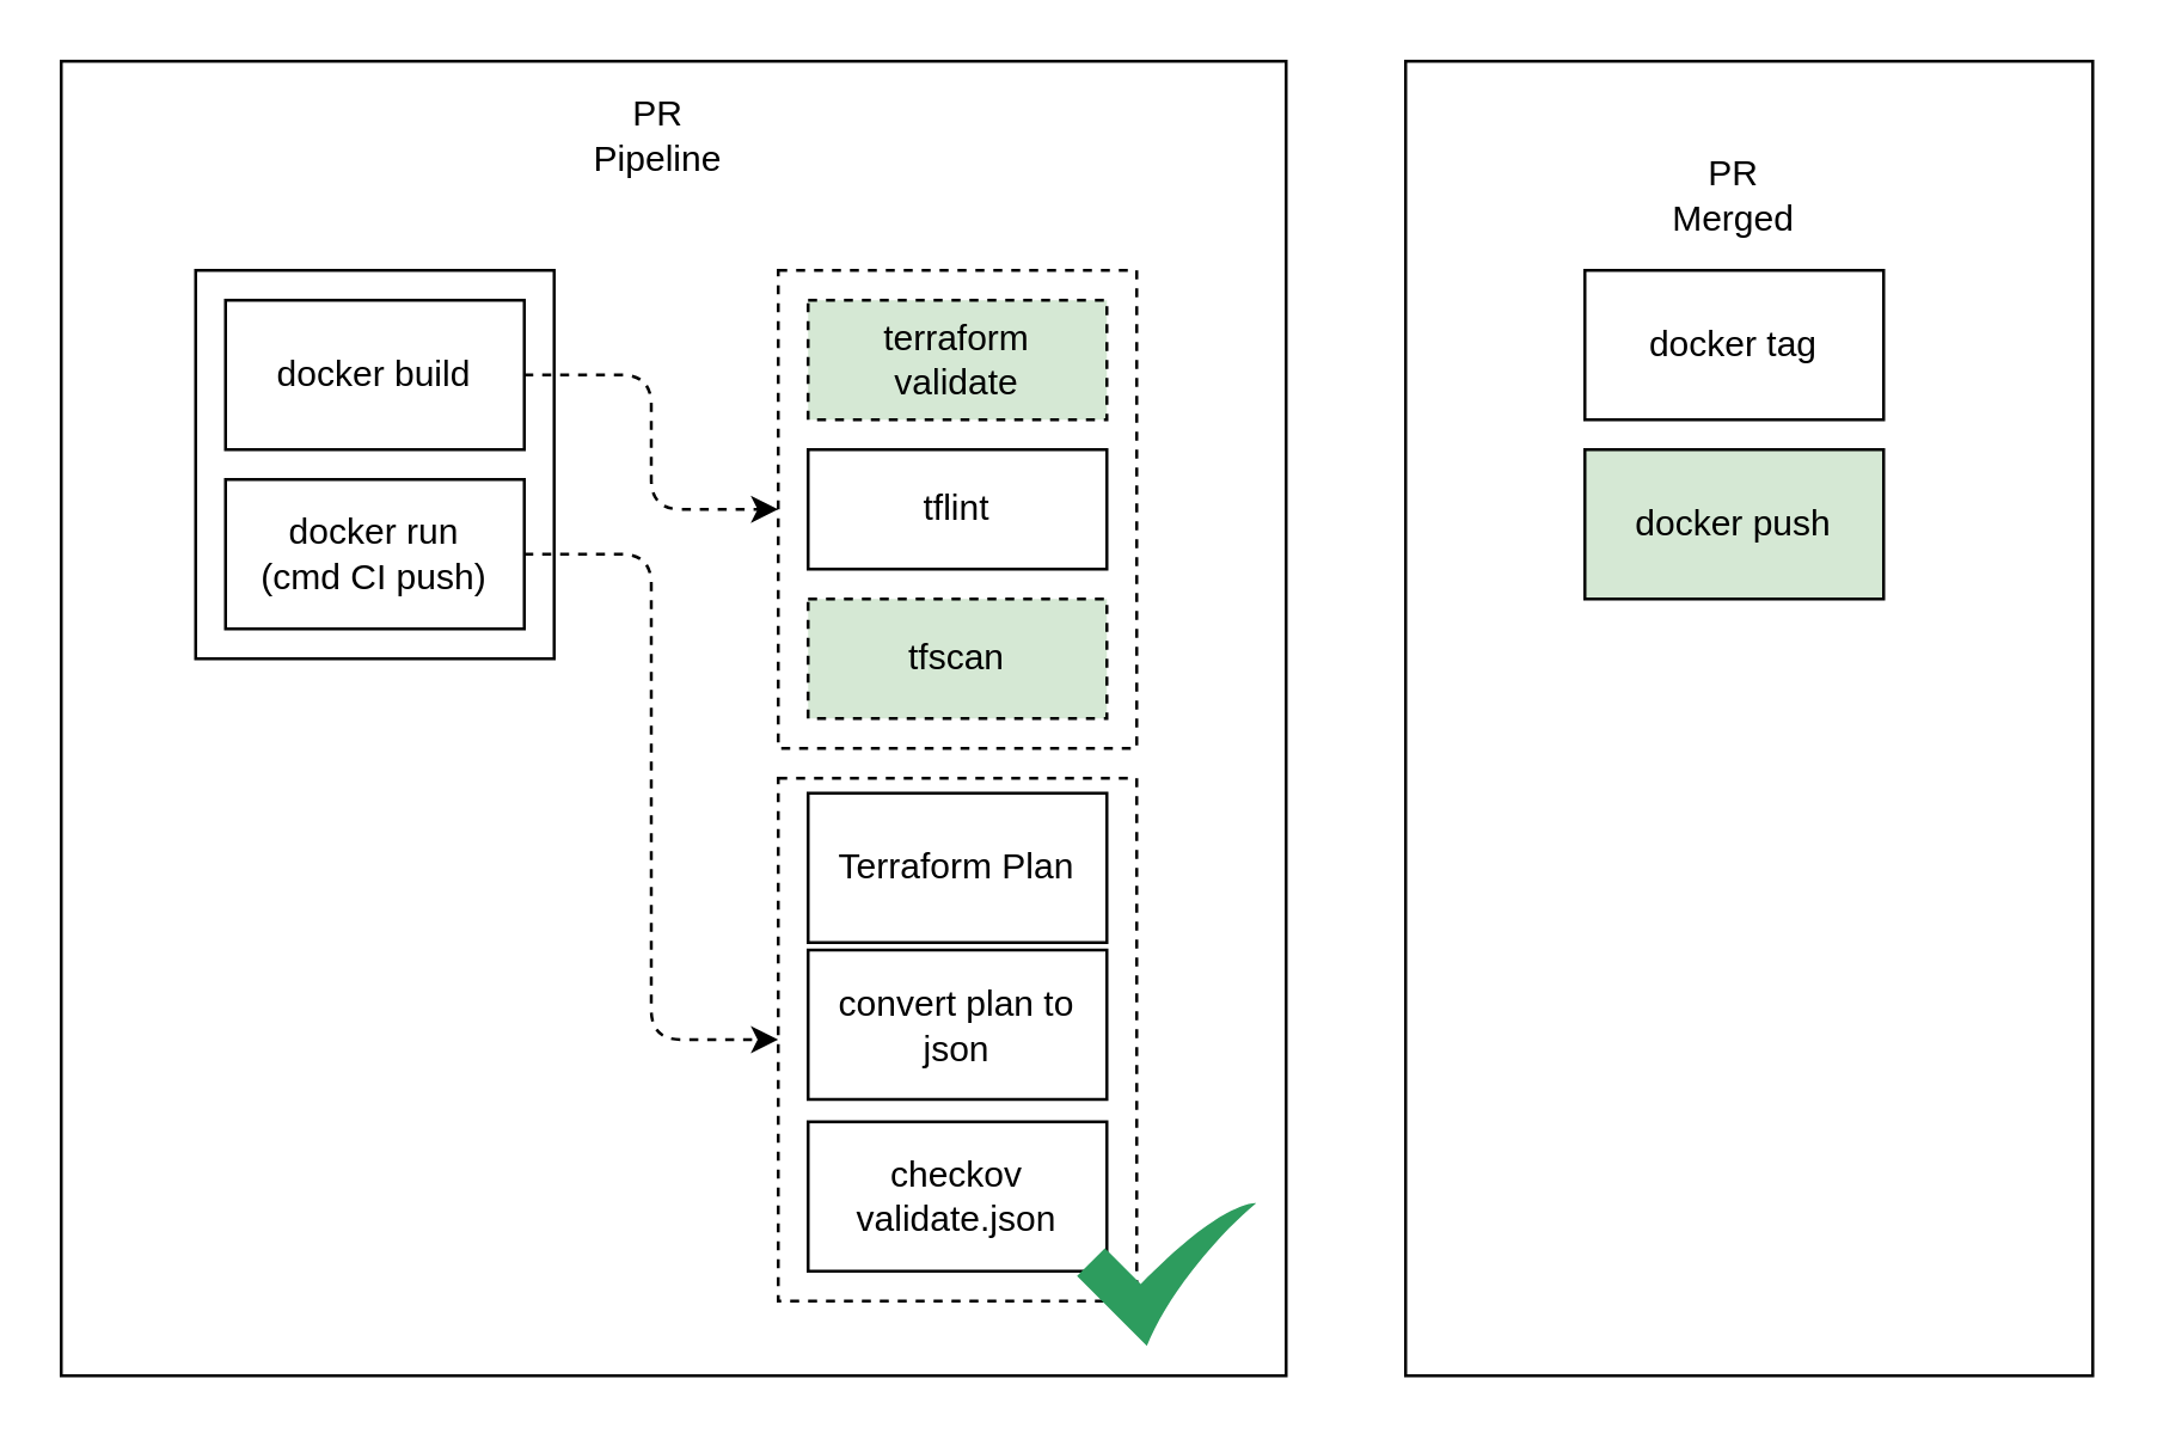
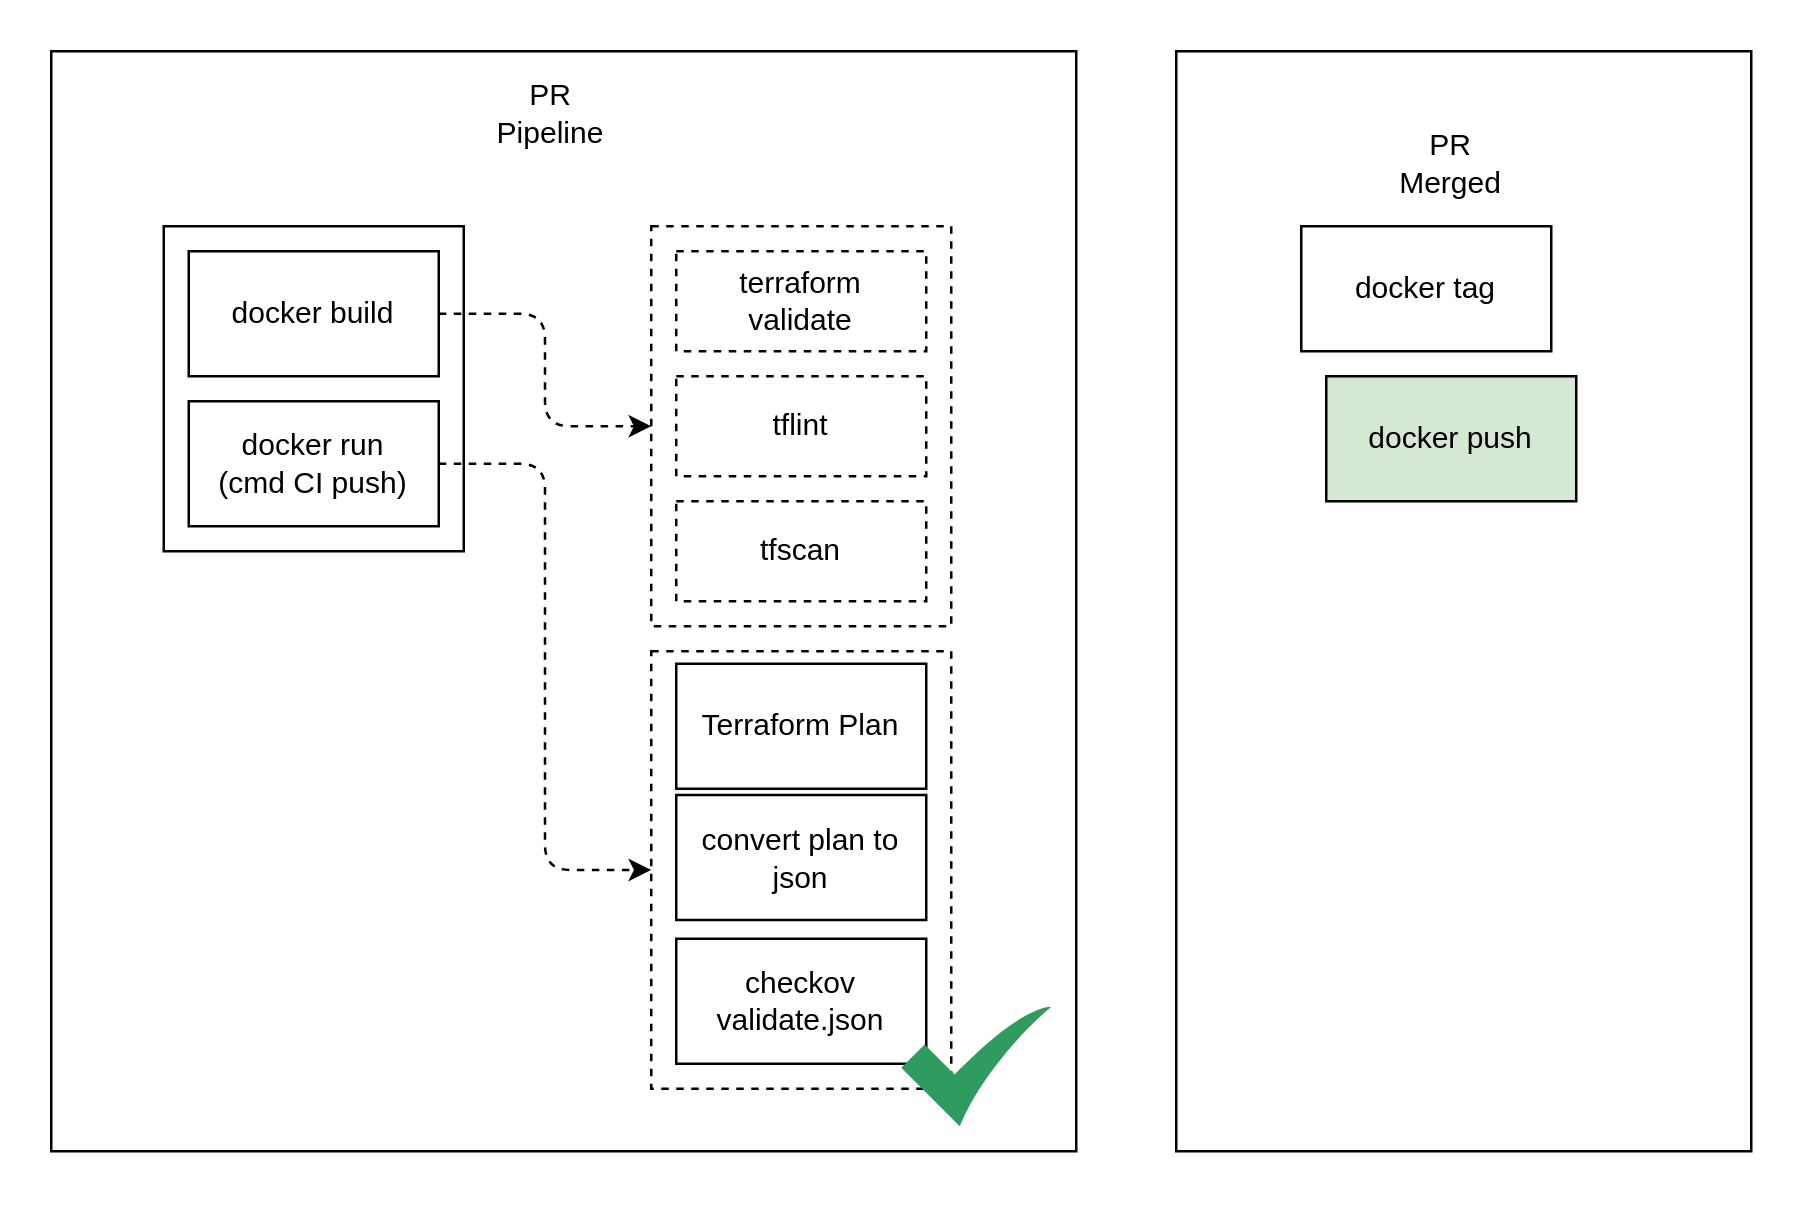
- <mxCell id="19" value="docker tag" style="rounded=0;whiteSpace=wrap;html=1;" vertex="1" parent="1"><mxGeometry x="530" y="90" width="100" height="50" as="geometry" /></mxCell>
+ <mxCell id="19" value="docker tag" style="rounded=0;whiteSpace=wrap;html=1;" vertex="1" parent="1"><mxGeometry x="520" y="90" width="100" height="50" as="geometry" /></mxCell>
- <mxCell id="13" value="terraform&lt;br&gt;validate" style="rounded=0;whiteSpace=wrap;html=1;dashed=1;fillColor=#d5e8d4;" parent="1" vertex="1"><mxGeometry x="270" y="100" width="100" height="40" as="geometry" /></mxCell>
+ <mxCell id="13" value="terraform&lt;br&gt;validate" style="rounded=0;whiteSpace=wrap;html=1;dashed=1;" parent="1" vertex="1"><mxGeometry x="270" y="100" width="100" height="40" as="geometry" /></mxCell>
- <mxCell id="9" value="tflint" style="rounded=0;whiteSpace=wrap;html=1;dashed=0;" parent="1" vertex="1"><mxGeometry x="270" y="150" width="100" height="40" as="geometry" /></mxCell>
+ <mxCell id="9" value="tflint" style="rounded=0;whiteSpace=wrap;html=1;dashed=1;" parent="1" vertex="1"><mxGeometry x="270" y="150" width="100" height="40" as="geometry" /></mxCell>
- <mxCell id="10" value="tfscan" style="rounded=0;whiteSpace=wrap;html=1;dashed=1;fillColor=#d5e8d4;" parent="1" vertex="1"><mxGeometry x="270" y="200" width="100" height="40" as="geometry" /></mxCell>
+ <mxCell id="10" value="tfscan" style="rounded=0;whiteSpace=wrap;html=1;dashed=1;" parent="1" vertex="1"><mxGeometry x="270" y="200" width="100" height="40" as="geometry" /></mxCell>
